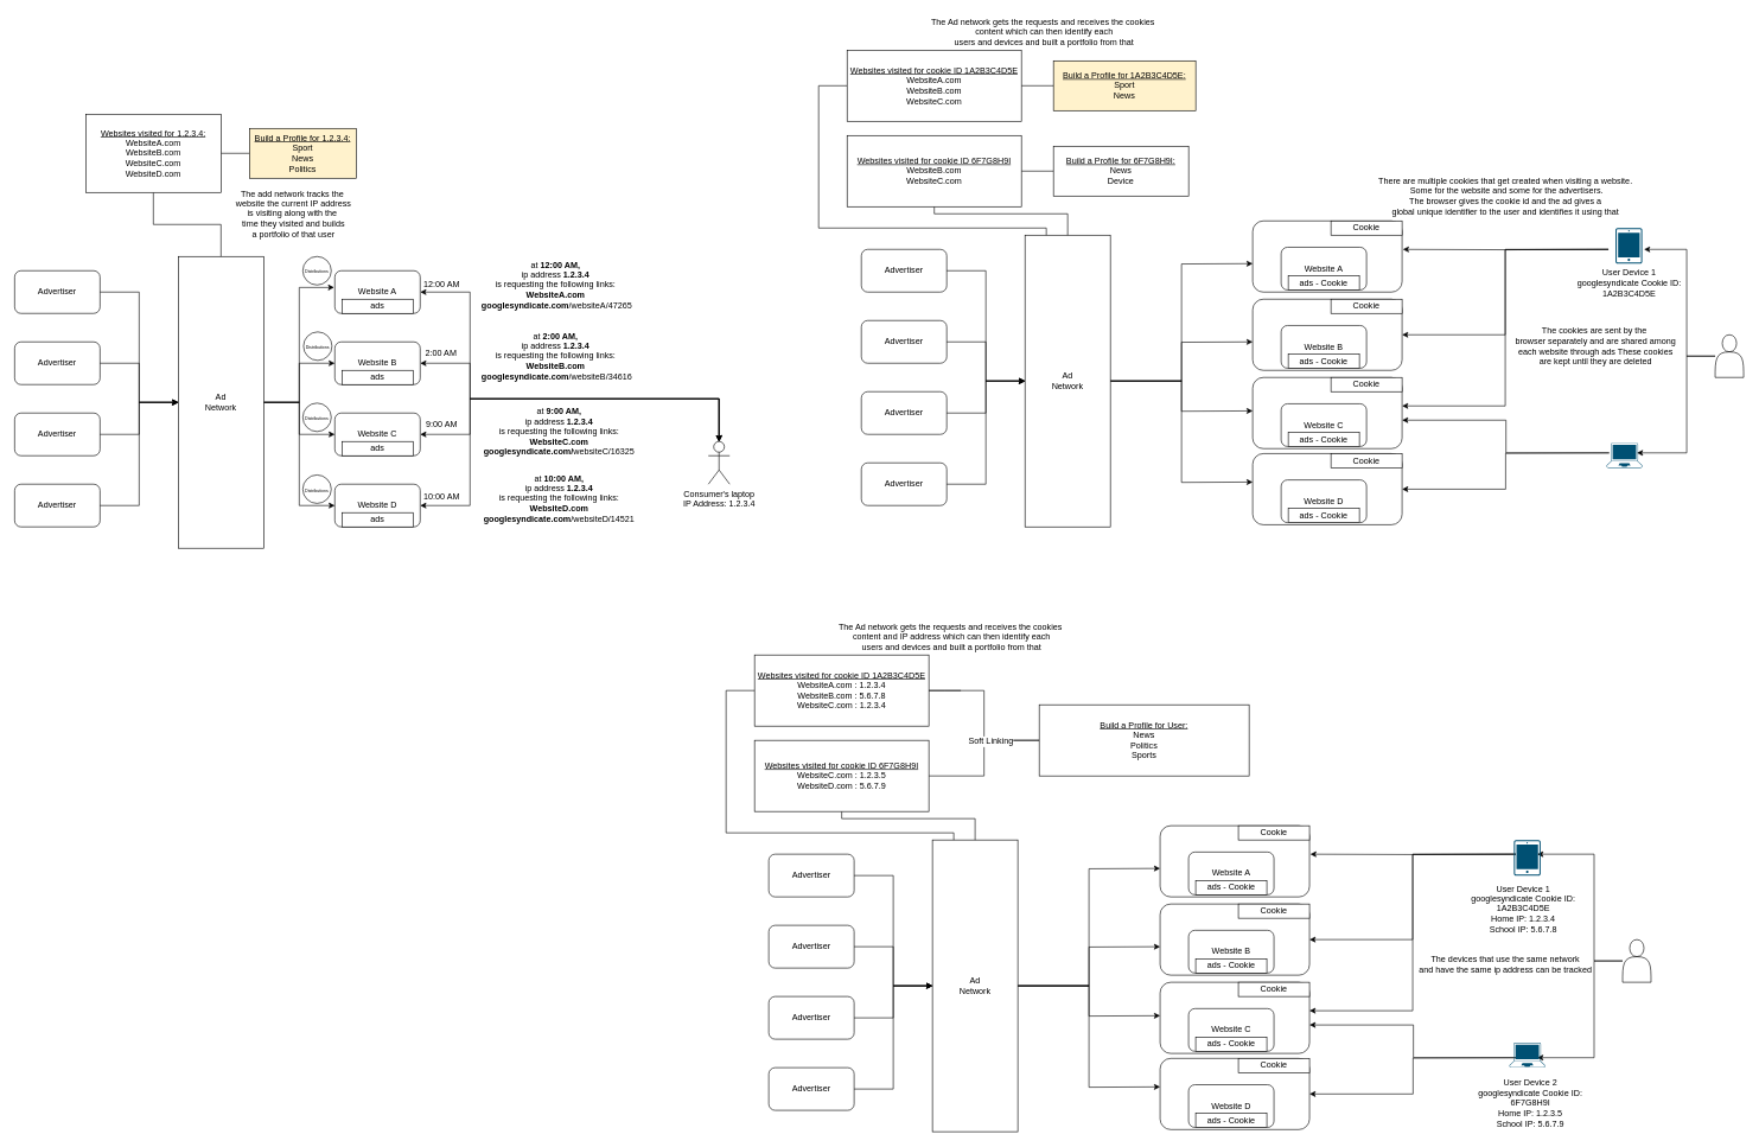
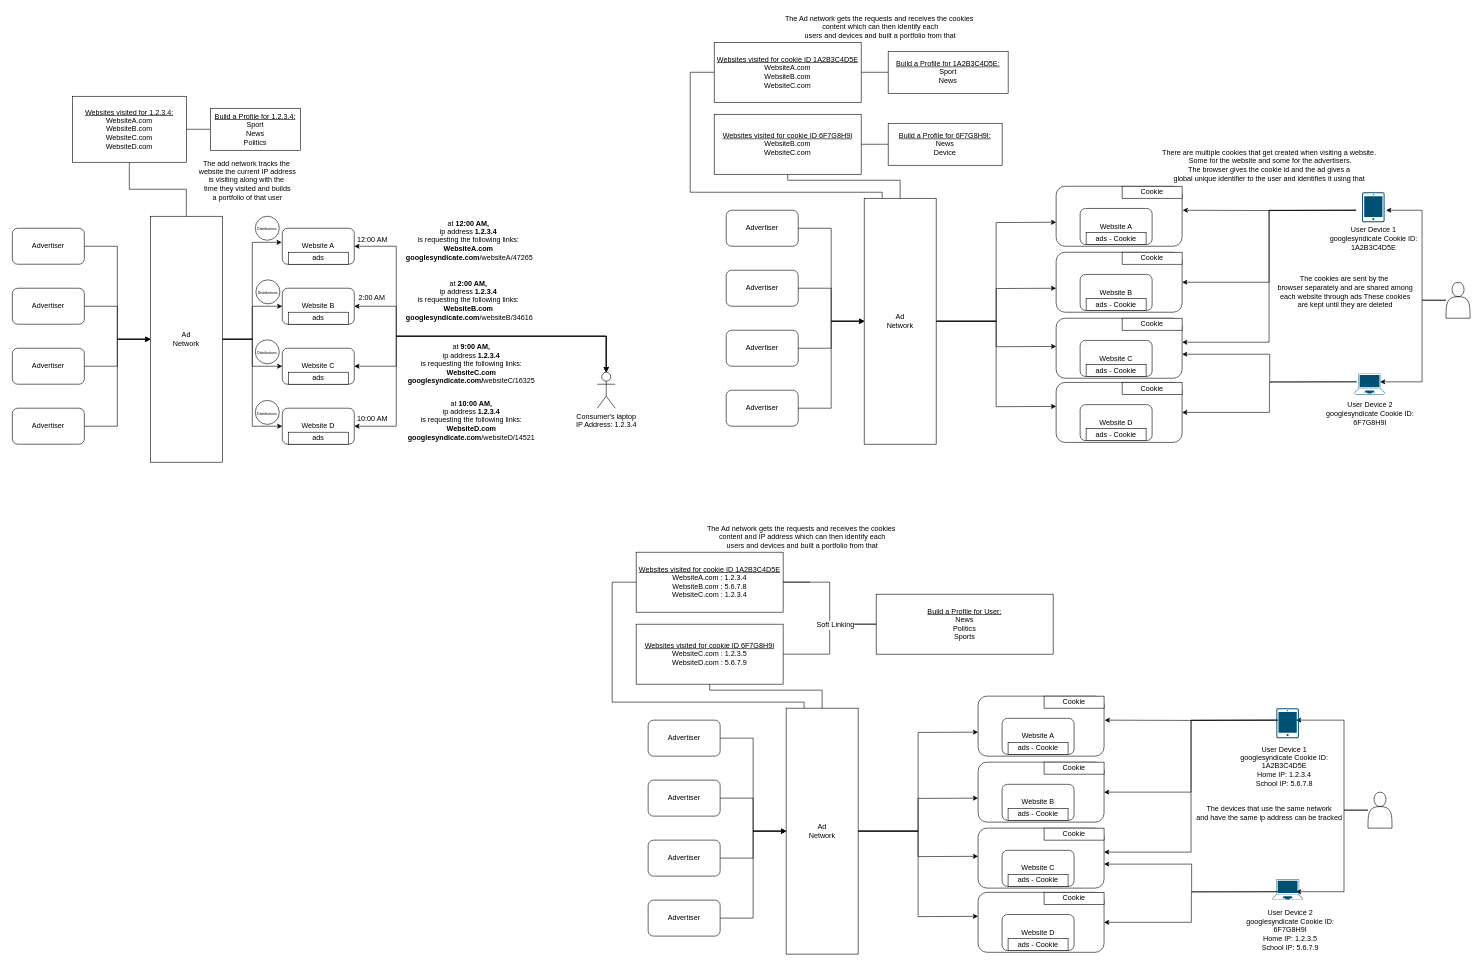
- <mxCell id="85" value="&lt;u&gt;Build a Profile for&amp;nbsp;&lt;/u&gt;&lt;u&gt;1A2B3C4D5E&lt;/u&gt;&lt;u&gt;:&lt;/u&gt;&lt;br&gt;Sport&lt;br&gt;News" style="whiteSpace=wrap;html=1;fontSize=12;fillColor=#fff2cc;" vertex="1" parent="1"><mxGeometry x="1480" y="85" width="200" height="70" as="geometry" /></mxCell>
+ <mxCell id="85" value="&lt;u&gt;Build a Profile for&amp;nbsp;&lt;/u&gt;&lt;u&gt;1A2B3C4D5E&lt;/u&gt;&lt;u&gt;:&lt;/u&gt;&lt;br&gt;Sport&lt;br&gt;News" style="whiteSpace=wrap;html=1;fontSize=12;" vertex="1" parent="1"><mxGeometry x="1480" y="85" width="200" height="70" as="geometry" /></mxCell>
- <mxCell id="59" value="&lt;u&gt;Build a Profile for 1.2.3.4:&lt;/u&gt;&lt;br&gt;Sport&lt;br&gt;News&lt;br&gt;Politics" style="whiteSpace=wrap;html=1;fontSize=12;fillColor=#fff2cc;" vertex="1" parent="1"><mxGeometry x="350" y="180" width="150" height="70" as="geometry" /></mxCell>
+ <mxCell id="59" value="&lt;u&gt;Build a Profile for 1.2.3.4:&lt;/u&gt;&lt;br&gt;Sport&lt;br&gt;News&lt;br&gt;Politics" style="whiteSpace=wrap;html=1;fontSize=12;" vertex="1" parent="1"><mxGeometry x="350" y="180" width="150" height="70" as="geometry" /></mxCell>
- <mxCell id="31" value="9:00 AM" style="text;html=1;align=center;verticalAlign=middle;resizable=0;points=[];autosize=1;strokeColor=none;fillColor=none;fontSize=12;" vertex="1" parent="1"><mxGeometry x="590" y="586" width="60" height="20" as="geometry" /></mxCell>
+ <mxCell id="148" value="User Device 2&lt;br&gt;googlesyndicate Cookie ID:&lt;br&gt;6F7G8H9I" style="text;html=1;align=center;verticalAlign=middle;resizable=0;points=[];autosize=1;strokeColor=none;fillColor=none;fontSize=12;" vertex="1" parent="1"><mxGeometry x="2202.5" y="664" width="160" height="50" as="geometry" /></mxCell>
